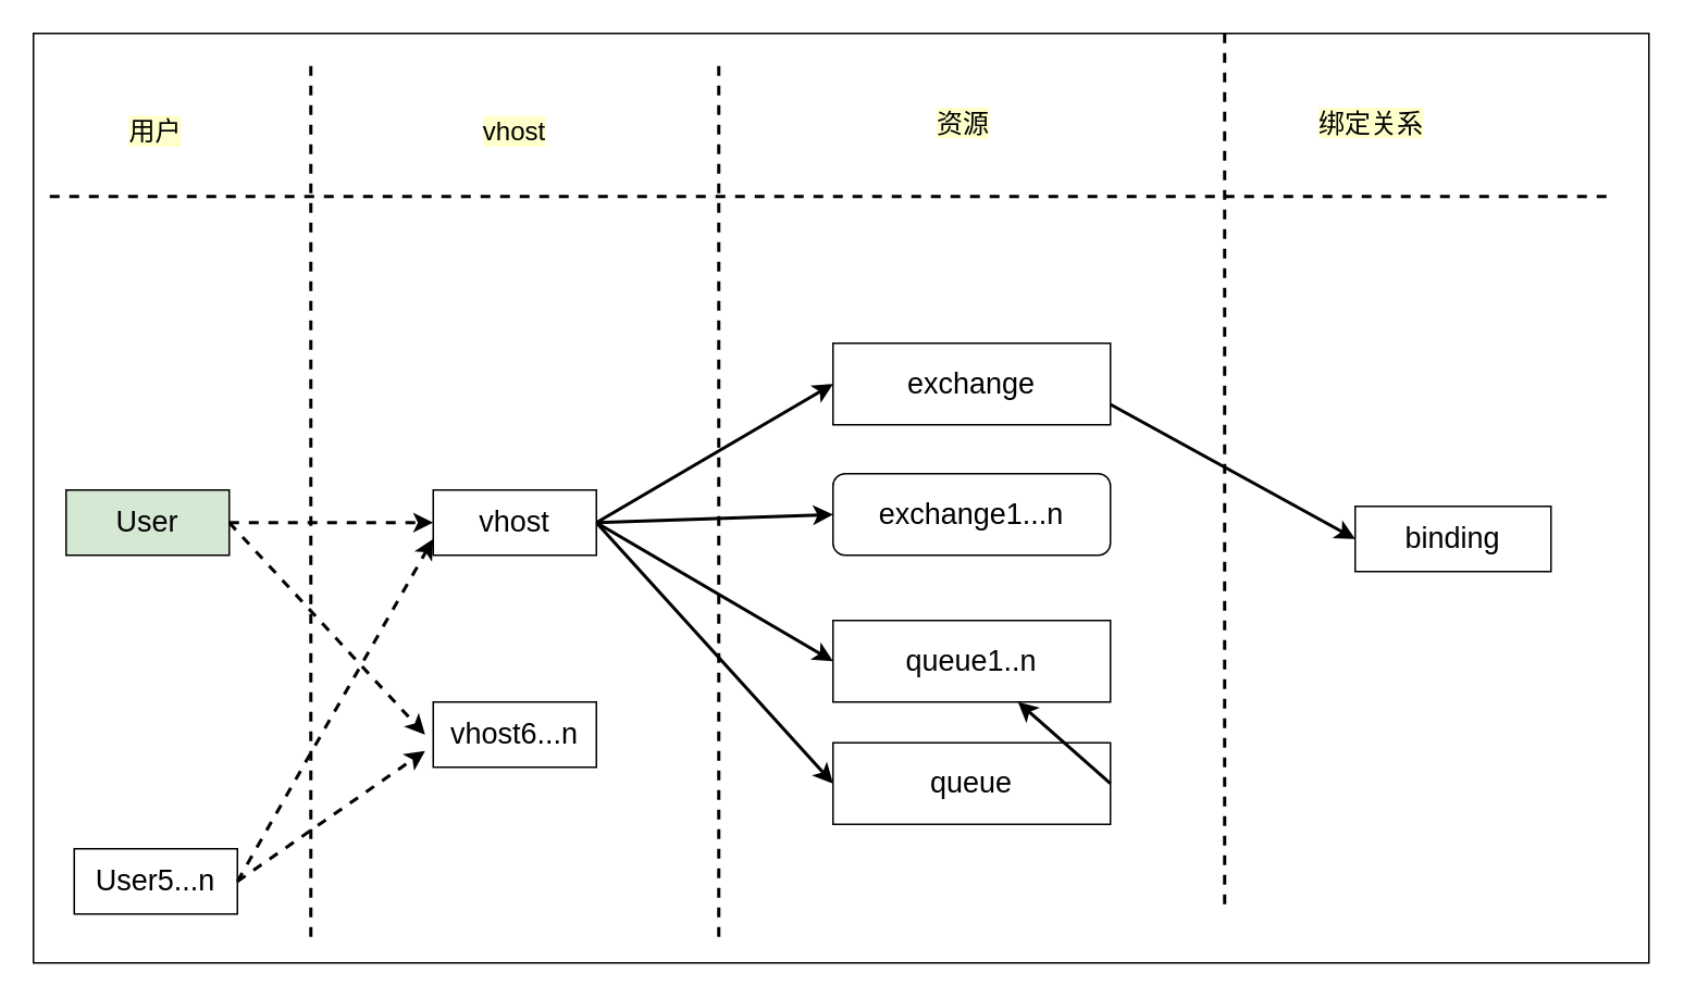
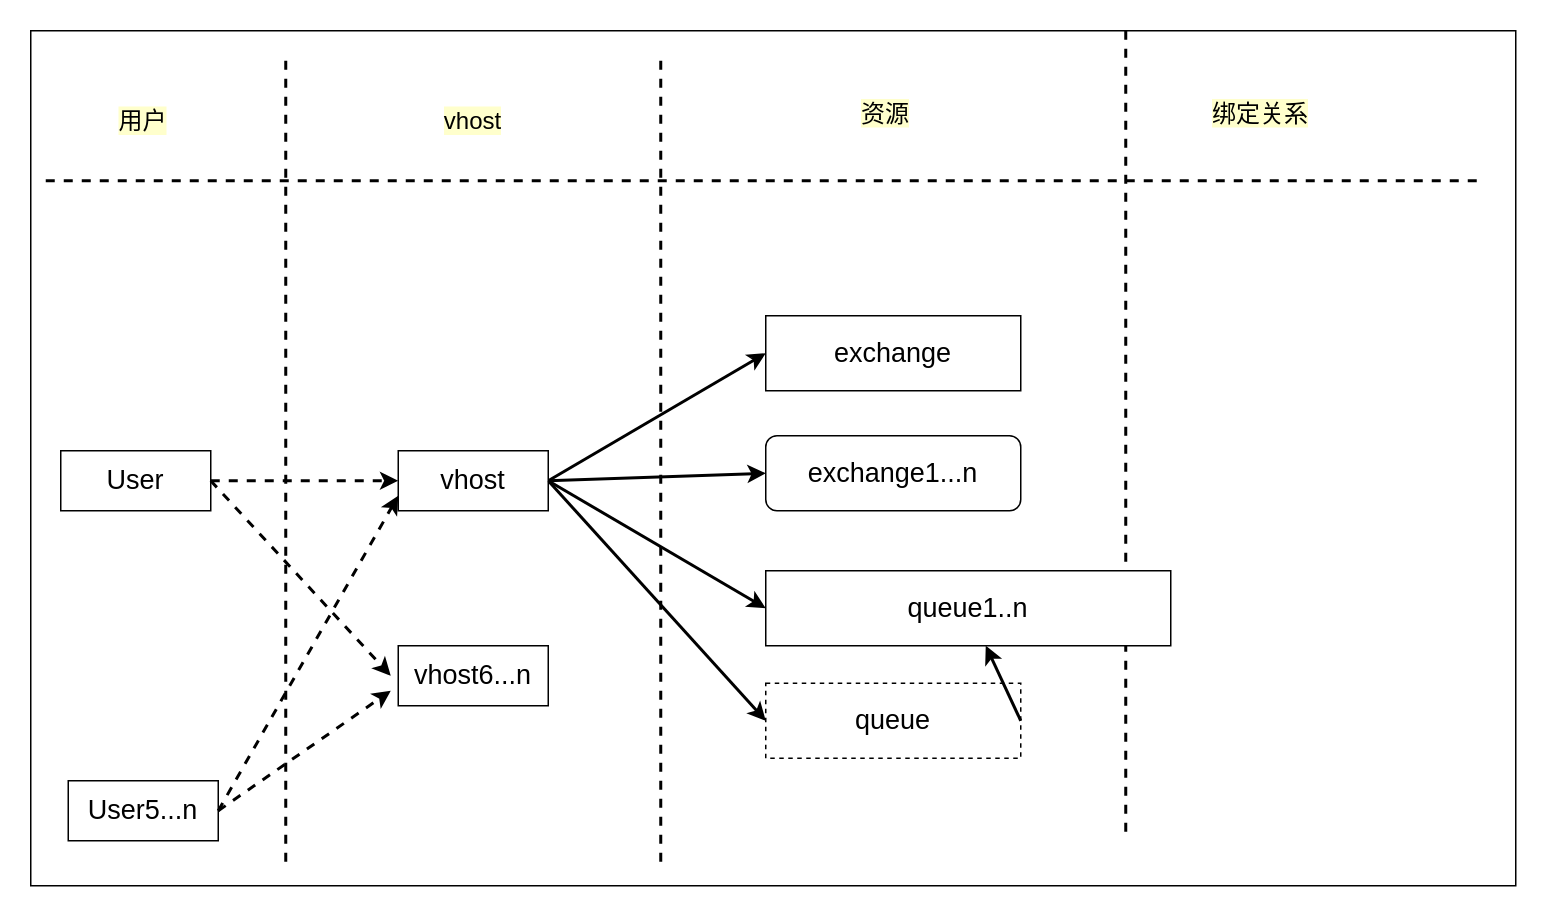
- <mxCell id="12" value="" style="endArrow=classic;html=1;rounded=0;exitX=1;exitY=0.75;exitDx=0;exitDy=0;entryX=0;entryY=0.5;entryDx=0;entryDy=0;strokeWidth=2;" parent="1" source="7" target="11" edge="1"><mxGeometry width="50" height="50" relative="1" as="geometry"><mxPoint x="680" y="250" as="sourcePoint" /><mxPoint x="770" y="340" as="targetPoint" /></mxGeometry></mxCell>
- <mxCell id="3" value="&lt;font style=&quot;font-size: 18px;&quot;&gt;User&lt;/font&gt;" style="rounded=0;whiteSpace=wrap;html=1;fillColor=#d5e8d4;" parent="1" vertex="1"><mxGeometry x="40" y="300" width="100" height="40" as="geometry" /></mxCell>
+ <mxCell id="3" value="&lt;font style=&quot;font-size: 18px;&quot;&gt;User&lt;/font&gt;" style="rounded=0;whiteSpace=wrap;html=1;" parent="1" vertex="1"><mxGeometry x="40" y="300" width="100" height="40" as="geometry" /></mxCell>
- <mxCell id="11" value="binding" style="rounded=0;whiteSpace=wrap;html=1;fontSize=18;" parent="1" vertex="1"><mxGeometry x="830" y="310" width="120" height="40" as="geometry" /></mxCell>
- <mxCell id="25" value="queue1..n" style="rounded=0;whiteSpace=wrap;html=1;fontSize=18;" parent="1" vertex="1"><mxGeometry x="510" y="380" width="170" height="50" as="geometry" /></mxCell>
+ <mxCell id="25" value="queue1..n" style="rounded=0;whiteSpace=wrap;html=1;fontSize=18;" parent="1" vertex="1"><mxGeometry x="510" y="380" width="270" height="50" as="geometry" /></mxCell>
- <mxCell id="8" value="queue" style="rounded=0;whiteSpace=wrap;html=1;fontSize=18;" parent="1" vertex="1"><mxGeometry x="510" y="455" width="170" height="50" as="geometry" /></mxCell>
+ <mxCell id="8" value="queue" style="rounded=0;whiteSpace=wrap;html=1;fontSize=18;dashed=1;" parent="1" vertex="1"><mxGeometry x="510" y="455" width="170" height="50" as="geometry" /></mxCell>
